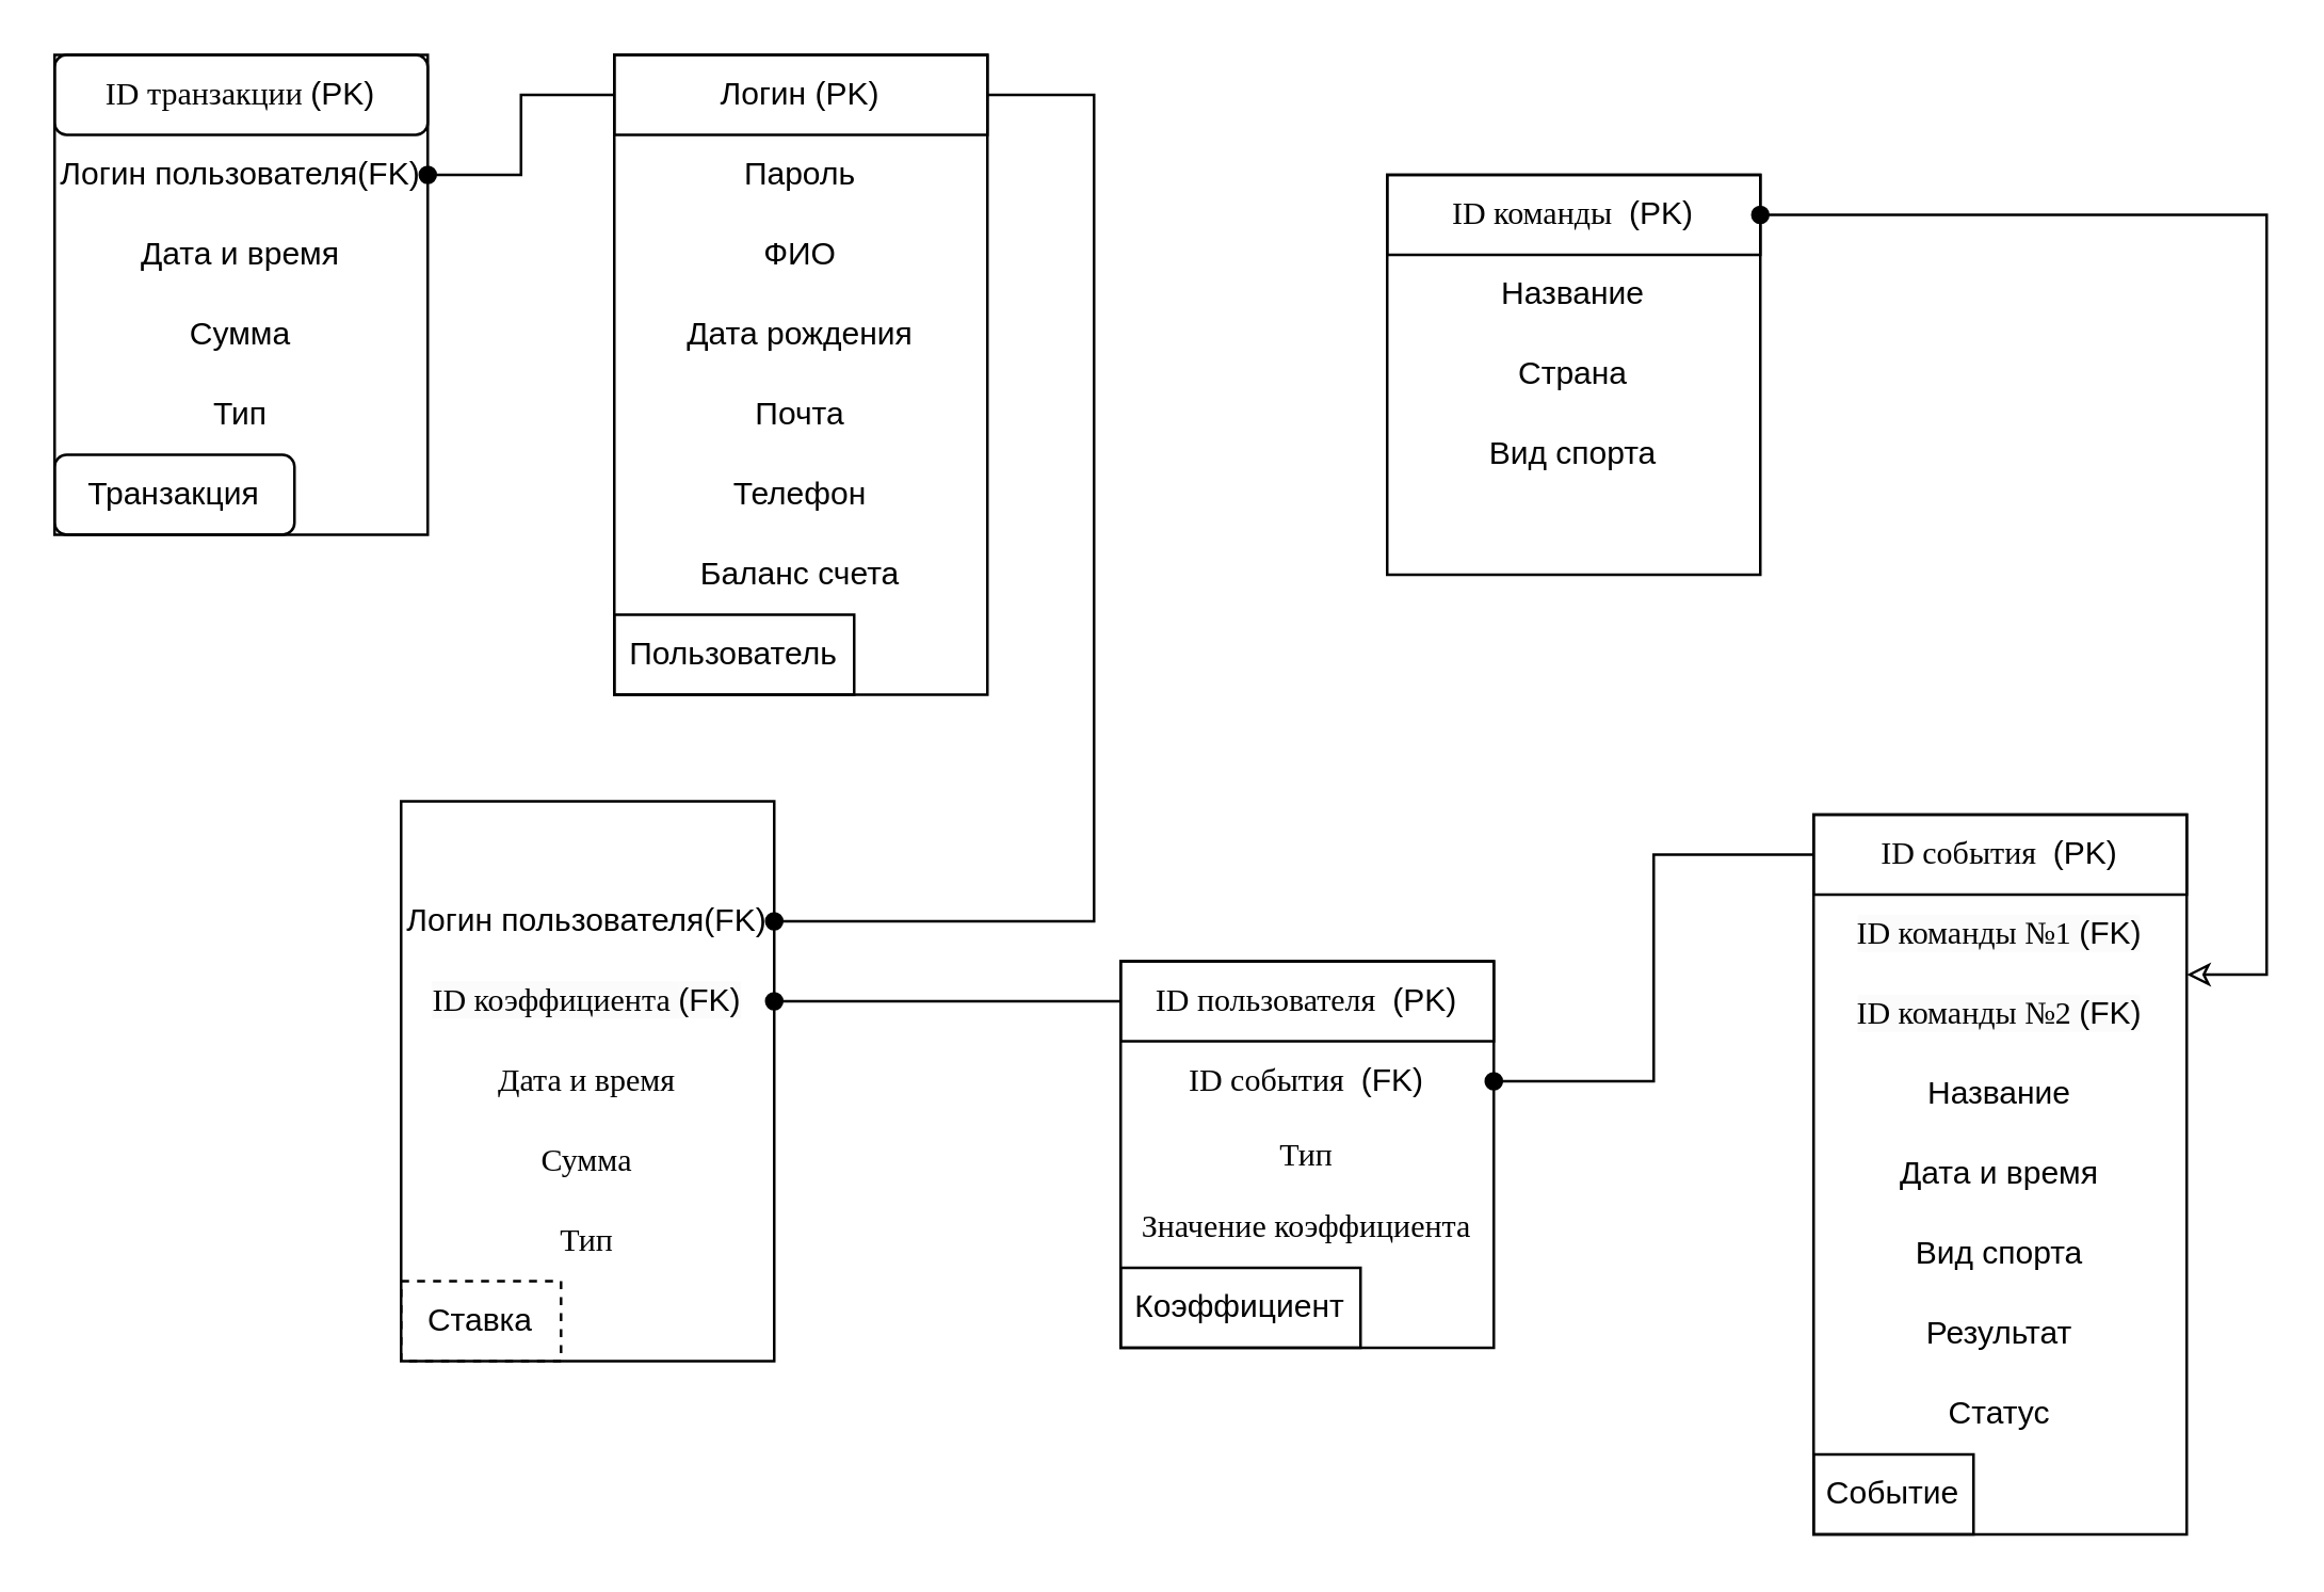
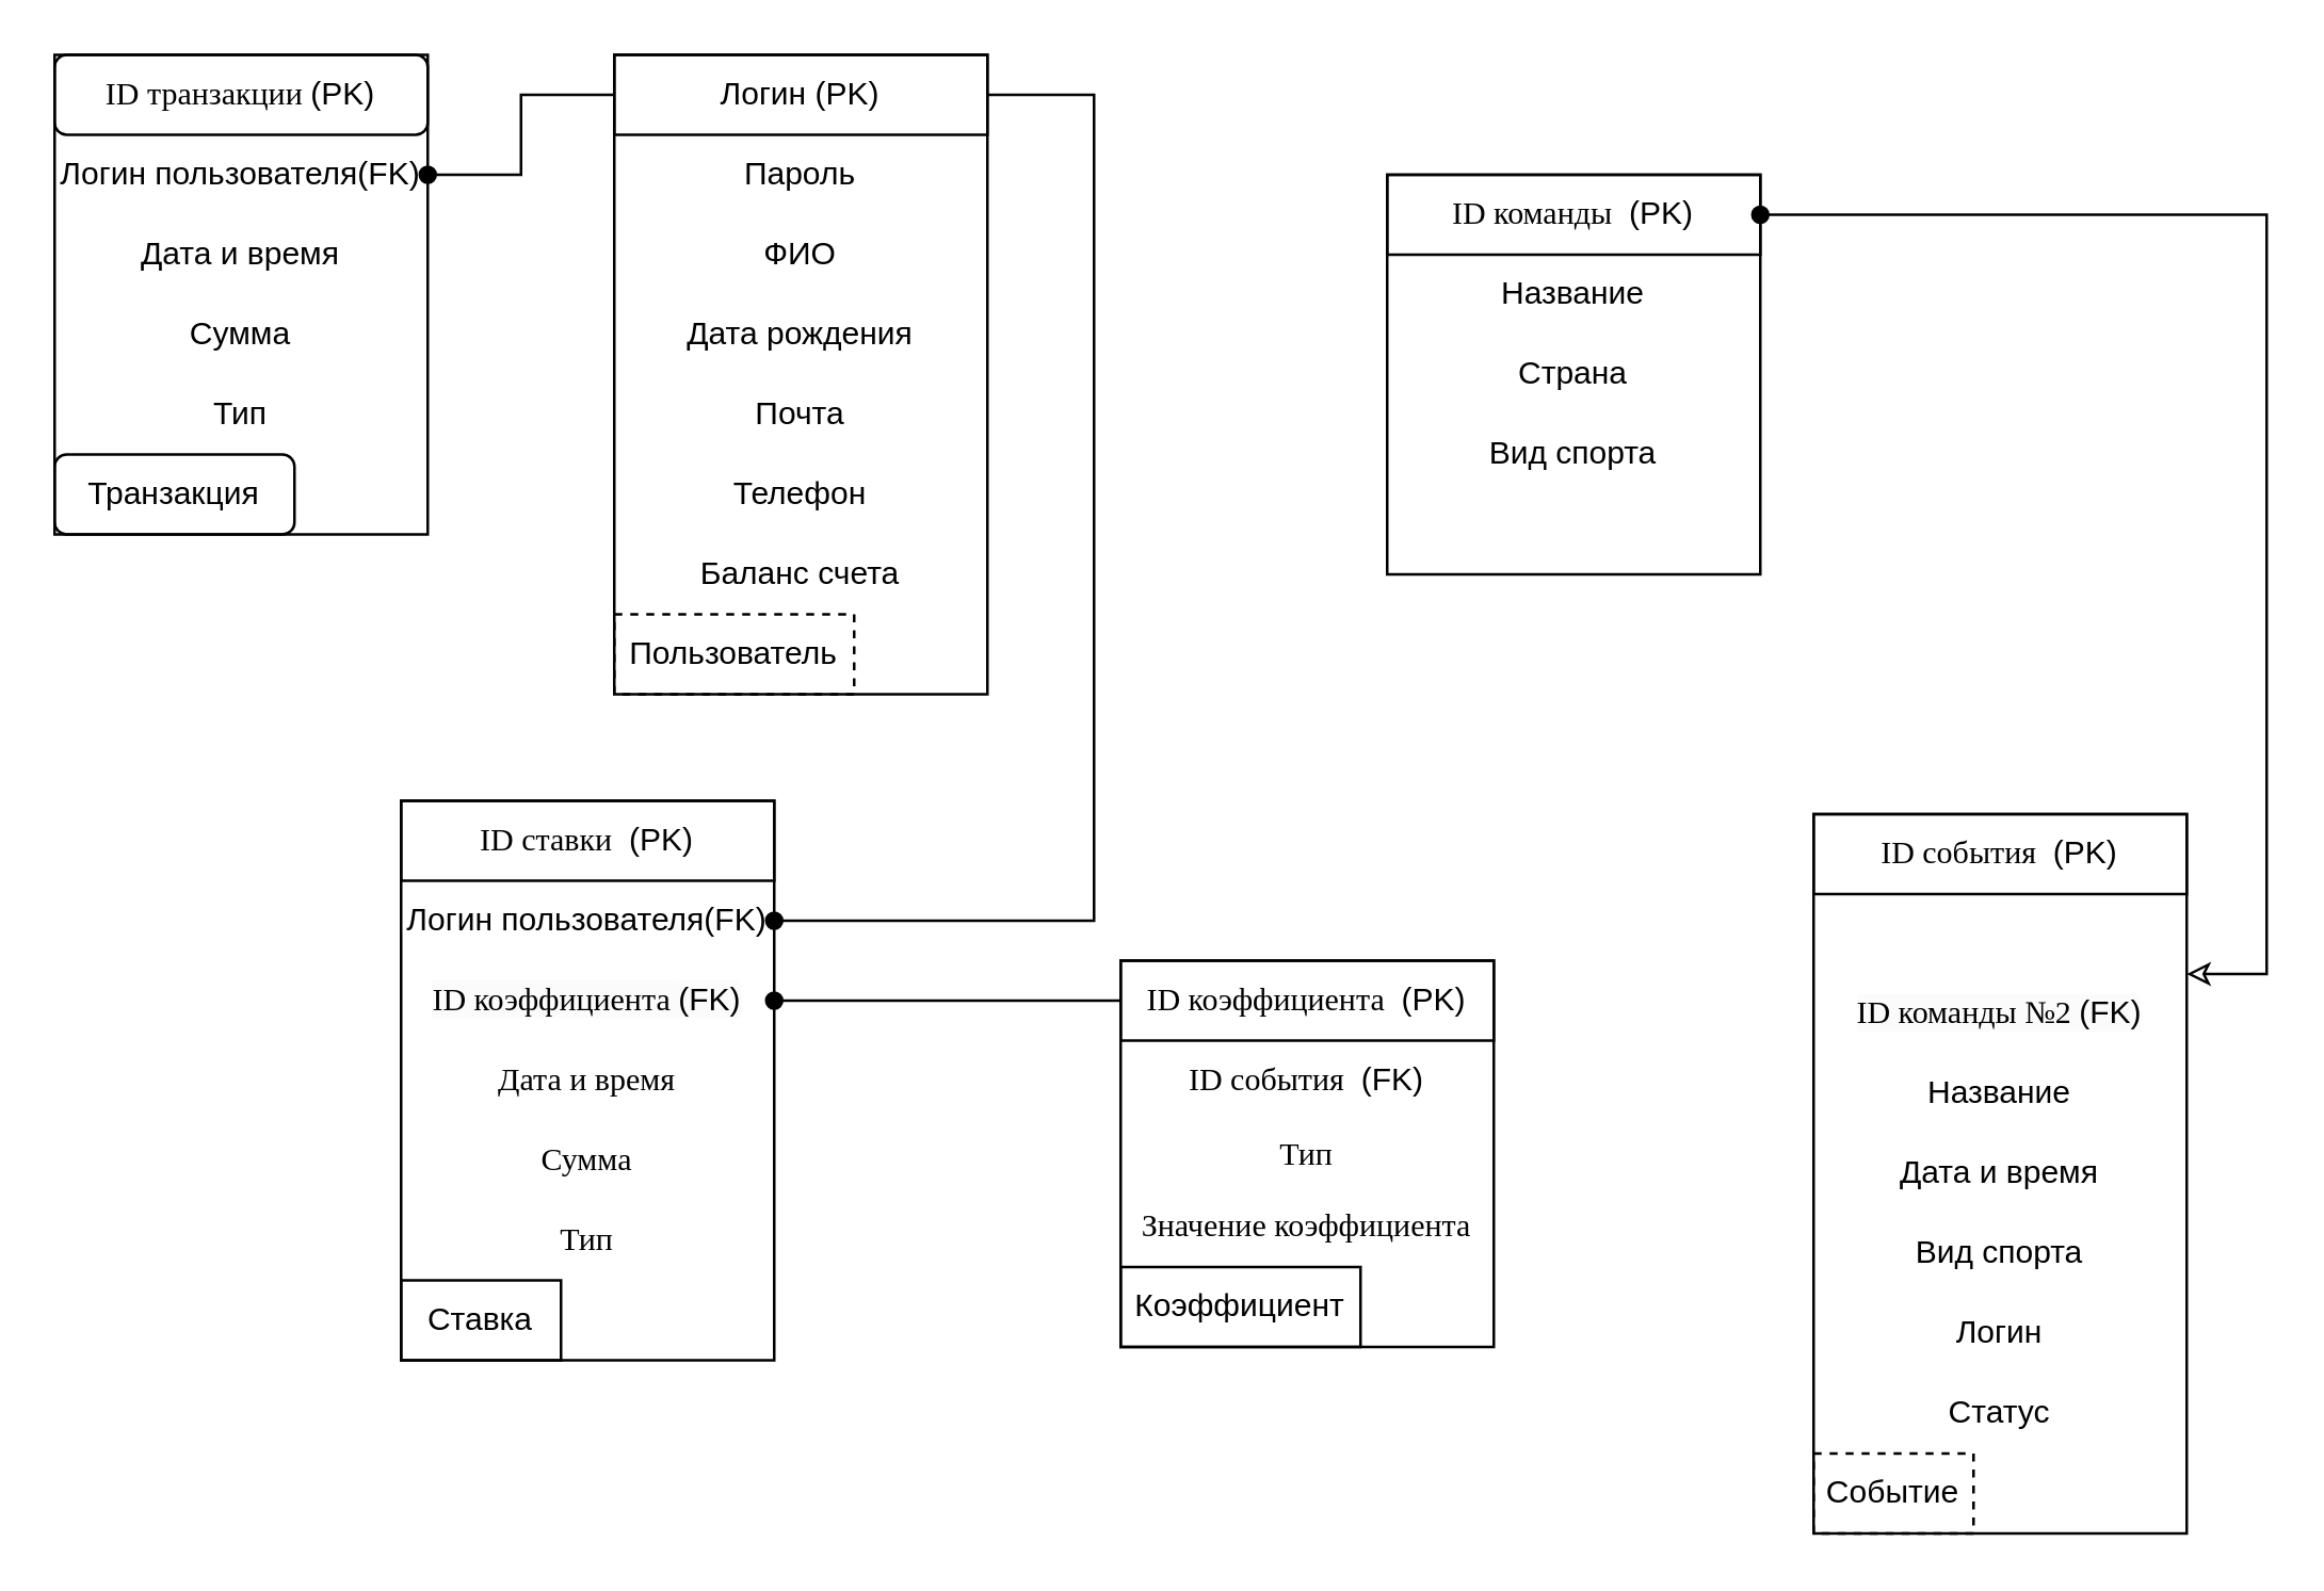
- <mxCell id="6" value="Пользователь" style="rounded=0;whiteSpace=wrap;html=1;fillColor=none;" parent="1" vertex="1"><mxGeometry x="230" y="230" width="90" height="30" as="geometry" /></mxCell>
+ <mxCell id="6" value="Пользователь" style="rounded=0;whiteSpace=wrap;html=1;fillColor=none;dashed=1;" parent="1" vertex="1"><mxGeometry x="230" y="230" width="90" height="30" as="geometry" /></mxCell>
+ <mxCell id="9" value="&lt;font style=&quot;font-size: 12px;&quot;&gt;&lt;span style=&quot;line-height: 106%; font-family: &amp;quot;Times New Roman&amp;quot;, serif;&quot; lang=&quot;EN-US&quot;&gt;ID &lt;/span&gt;&lt;span style=&quot;line-height: 106%; font-family: &amp;quot;Times New Roman&amp;quot;, serif;&quot;&gt;ставки&amp;nbsp;&lt;/span&gt;&amp;nbsp;(PK)&lt;/font&gt;" style="rounded=0;whiteSpace=wrap;html=1;fillColor=none;" parent="1" vertex="1"><mxGeometry x="150" y="300" width="140" height="30" as="geometry" /></mxCell>
- <mxCell id="31" value="&lt;br&gt;&lt;span style=&quot;forced-color-adjust: none; color: rgb(0, 0, 0); font-size: 12px; font-style: normal; font-variant-ligatures: normal; font-variant-caps: normal; font-weight: 400; letter-spacing: normal; orphans: 2; text-align: center; text-indent: 0px; text-transform: none; widows: 2; word-spacing: 0px; -webkit-text-stroke-width: 0px; white-space: normal; background-color: rgb(251, 251, 251); text-decoration-thickness: initial; text-decoration-style: initial; text-decoration-color: initial; line-height: 12.72px; font-family: &amp;quot;Times New Roman&amp;quot;, serif;&quot; lang=&quot;EN-US&quot;&gt;ID&lt;span&gt;&amp;nbsp;команды №1&amp;nbsp;&lt;/span&gt;&lt;/span&gt;&lt;span style=&quot;color: rgb(0, 0, 0); font-family: Helvetica; font-size: 12px; font-style: normal; font-variant-ligatures: normal; font-variant-caps: normal; font-weight: 400; letter-spacing: normal; orphans: 2; text-align: center; text-indent: 0px; text-transform: none; widows: 2; word-spacing: 0px; -webkit-text-stroke-width: 0px; white-space: normal; background-color: rgb(251, 251, 251); text-decoration-thickness: initial; text-decoration-style: initial; text-decoration-color: initial; display: inline !important; float: none;&quot;&gt;(FK)&lt;/span&gt;&lt;div&gt;&lt;br&gt;&lt;/div&gt;" style="rounded=0;whiteSpace=wrap;html=1;fillColor=none;strokeColor=none;" parent="1" vertex="1"><mxGeometry x="680" y="335" width="140" height="30" as="geometry" /></mxCell>
- <mxCell id="13" style="edgeStyle=orthogonalEdgeStyle;rounded=0;orthogonalLoop=1;jettySize=auto;html=1;entryX=1;entryY=0.5;entryDx=0;entryDy=0;endArrow=oval;endFill=1;" parent="1" source="14" target="21" edge="1"><mxGeometry relative="1" as="geometry" /></mxCell>
- <mxCell id="19" value="&lt;font style=&quot;font-size: 12px;&quot;&gt;&lt;span style=&quot;line-height: 106%; font-family: &amp;quot;Times New Roman&amp;quot;, serif;&quot; lang=&quot;EN-US&quot;&gt;ID&amp;nbsp;&lt;/span&gt;&lt;span style=&quot;line-height: 106%; font-family: &amp;quot;Times New Roman&amp;quot;, serif;&quot;&gt;пользователя&amp;nbsp;&lt;/span&gt;&amp;nbsp;(PK)&lt;/font&gt;" style="rounded=0;whiteSpace=wrap;html=1;fillColor=none;" parent="1" vertex="1"><mxGeometry x="420" y="360" width="140" height="30" as="geometry" /></mxCell>
+ <mxCell id="19" value="&lt;font style=&quot;font-size: 12px;&quot;&gt;&lt;span style=&quot;line-height: 106%; font-family: &amp;quot;Times New Roman&amp;quot;, serif;&quot; lang=&quot;EN-US&quot;&gt;ID&amp;nbsp;&lt;/span&gt;&lt;span style=&quot;line-height: 106%; font-family: &amp;quot;Times New Roman&amp;quot;, serif;&quot;&gt;коэффициента&amp;nbsp;&lt;/span&gt;&amp;nbsp;(PK)&lt;/font&gt;" style="rounded=0;whiteSpace=wrap;html=1;fillColor=none;" parent="1" vertex="1"><mxGeometry x="420" y="360" width="140" height="30" as="geometry" /></mxCell>
- <mxCell id="10" value="Ставка" style="rounded=0;whiteSpace=wrap;html=1;fillColor=none;dashed=1;" parent="1" vertex="1"><mxGeometry x="150" y="480" width="60" height="30" as="geometry" /></mxCell>
+ <mxCell id="10" value="Ставка" style="rounded=0;whiteSpace=wrap;html=1;fillColor=none;" parent="1" vertex="1"><mxGeometry x="150" y="480" width="60" height="30" as="geometry" /></mxCell>
- <mxCell id="49" value="&lt;div&gt;Результат&lt;/div&gt;" style="rounded=0;whiteSpace=wrap;html=1;fillColor=none;strokeColor=none;" vertex="1" parent="1"><mxGeometry x="680" y="485" width="140" height="30" as="geometry" /></mxCell>
+ <mxCell id="49" value="&lt;div&gt;Логин&lt;/div&gt;" style="rounded=0;whiteSpace=wrap;html=1;fillColor=none;strokeColor=none;" vertex="1" parent="1"><mxGeometry x="680" y="485" width="140" height="30" as="geometry" /></mxCell>
- <mxCell id="15" value="Событие" style="rounded=0;whiteSpace=wrap;html=1;fillColor=none;" parent="1" vertex="1"><mxGeometry x="680" y="545" width="60" height="30" as="geometry" /></mxCell>
+ <mxCell id="15" value="Событие" style="rounded=0;whiteSpace=wrap;html=1;fillColor=none;dashed=1;" parent="1" vertex="1"><mxGeometry x="680" y="545" width="60" height="30" as="geometry" /></mxCell>
